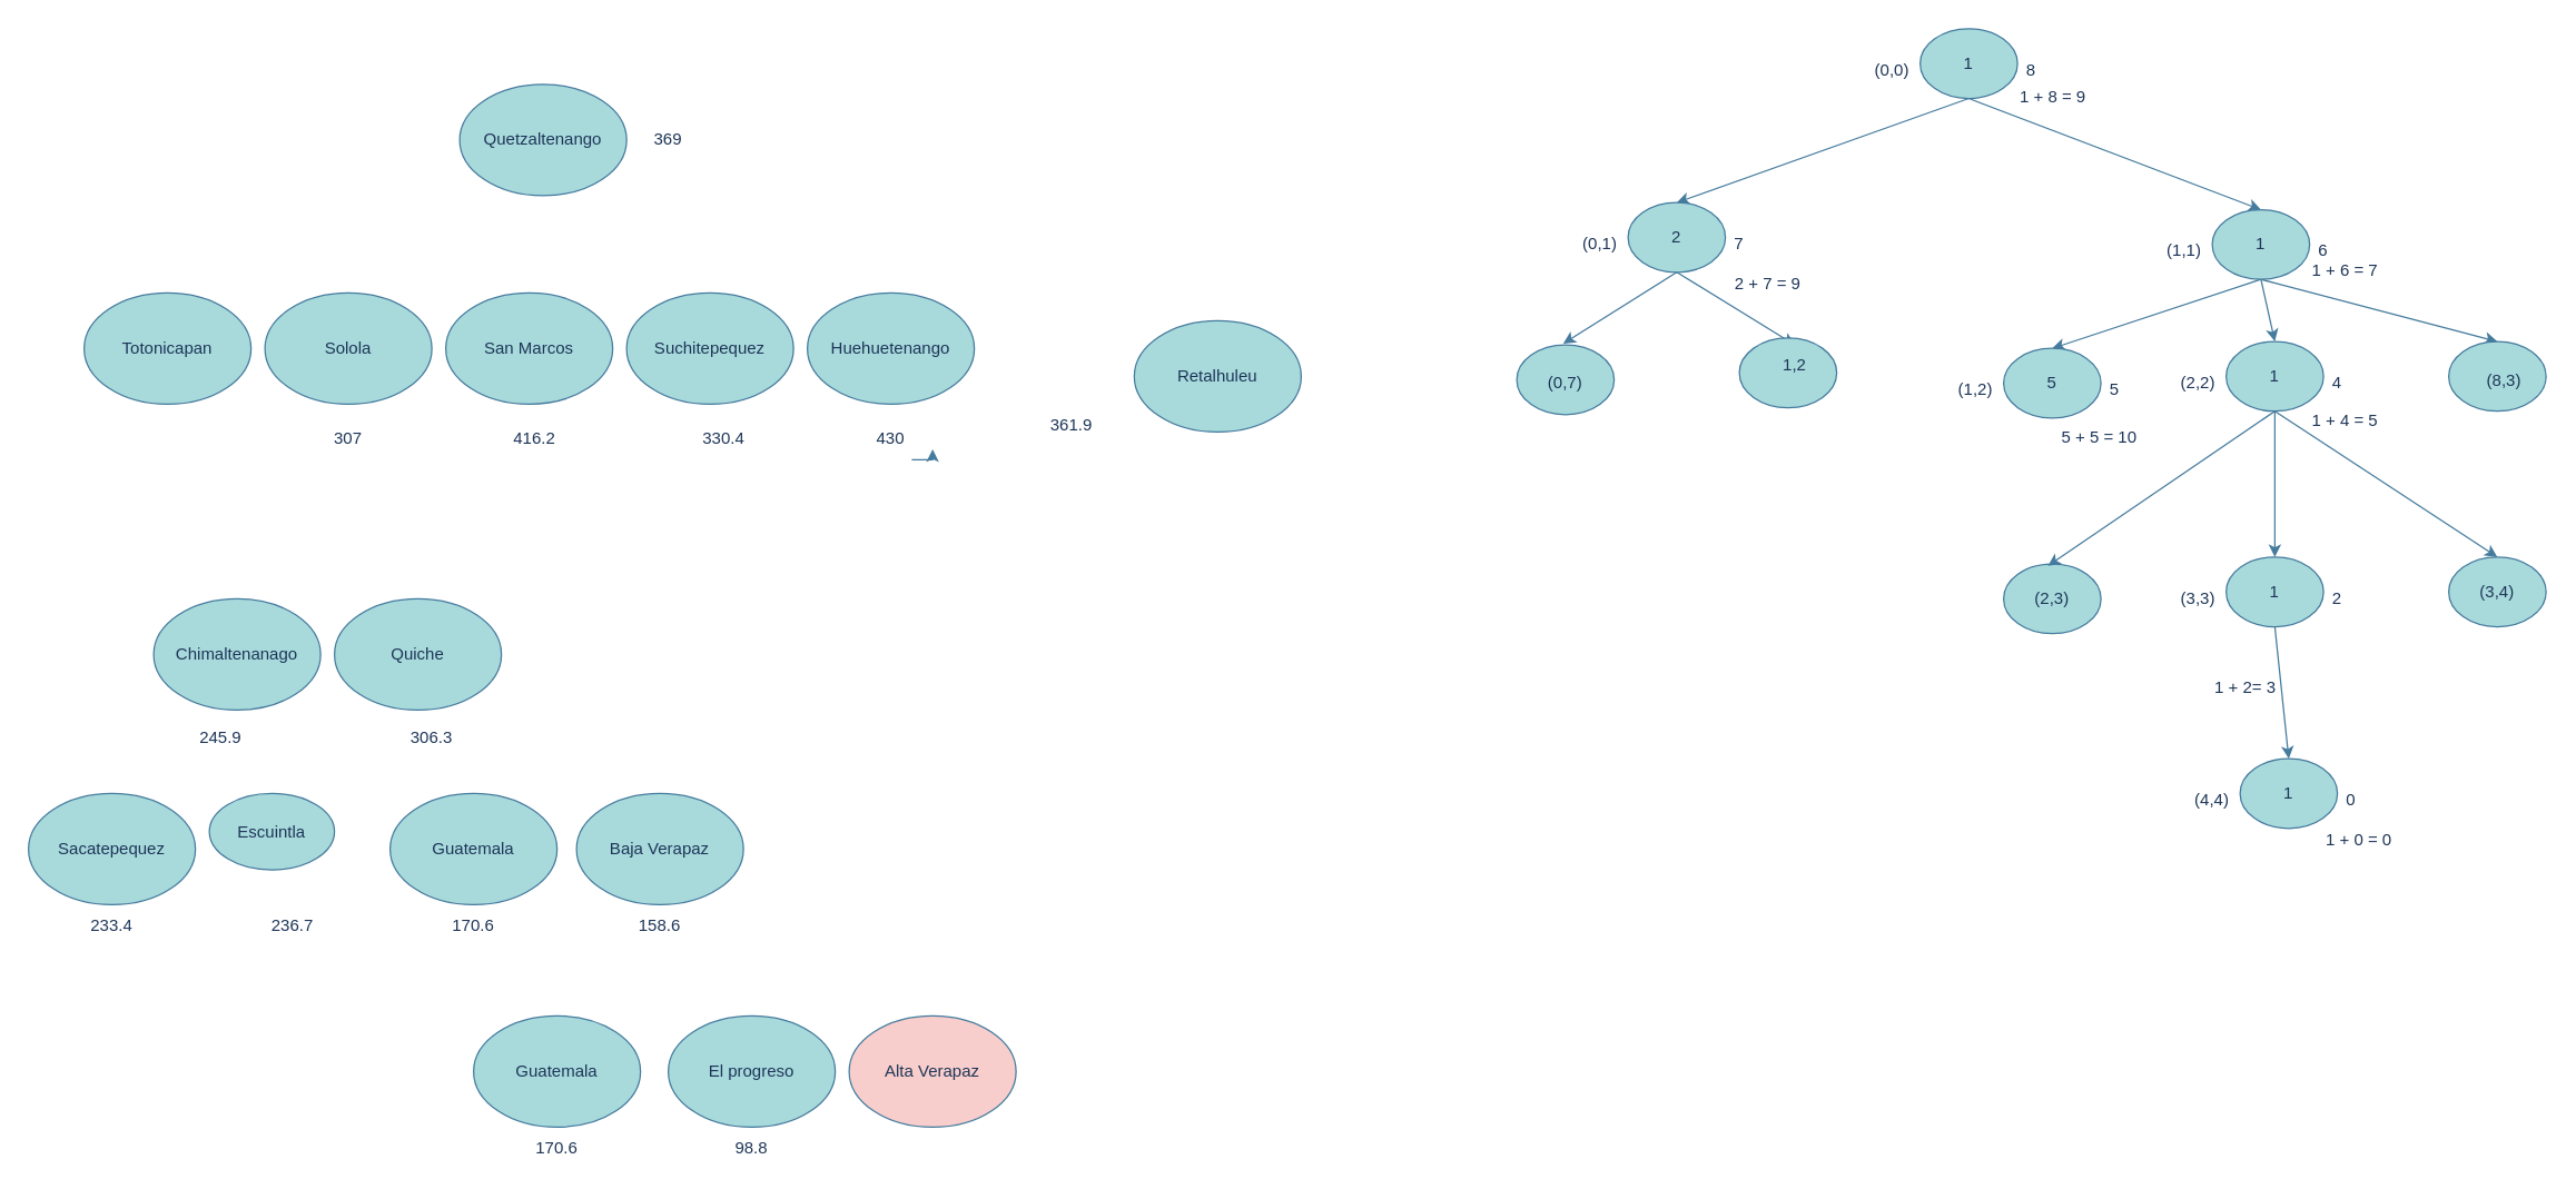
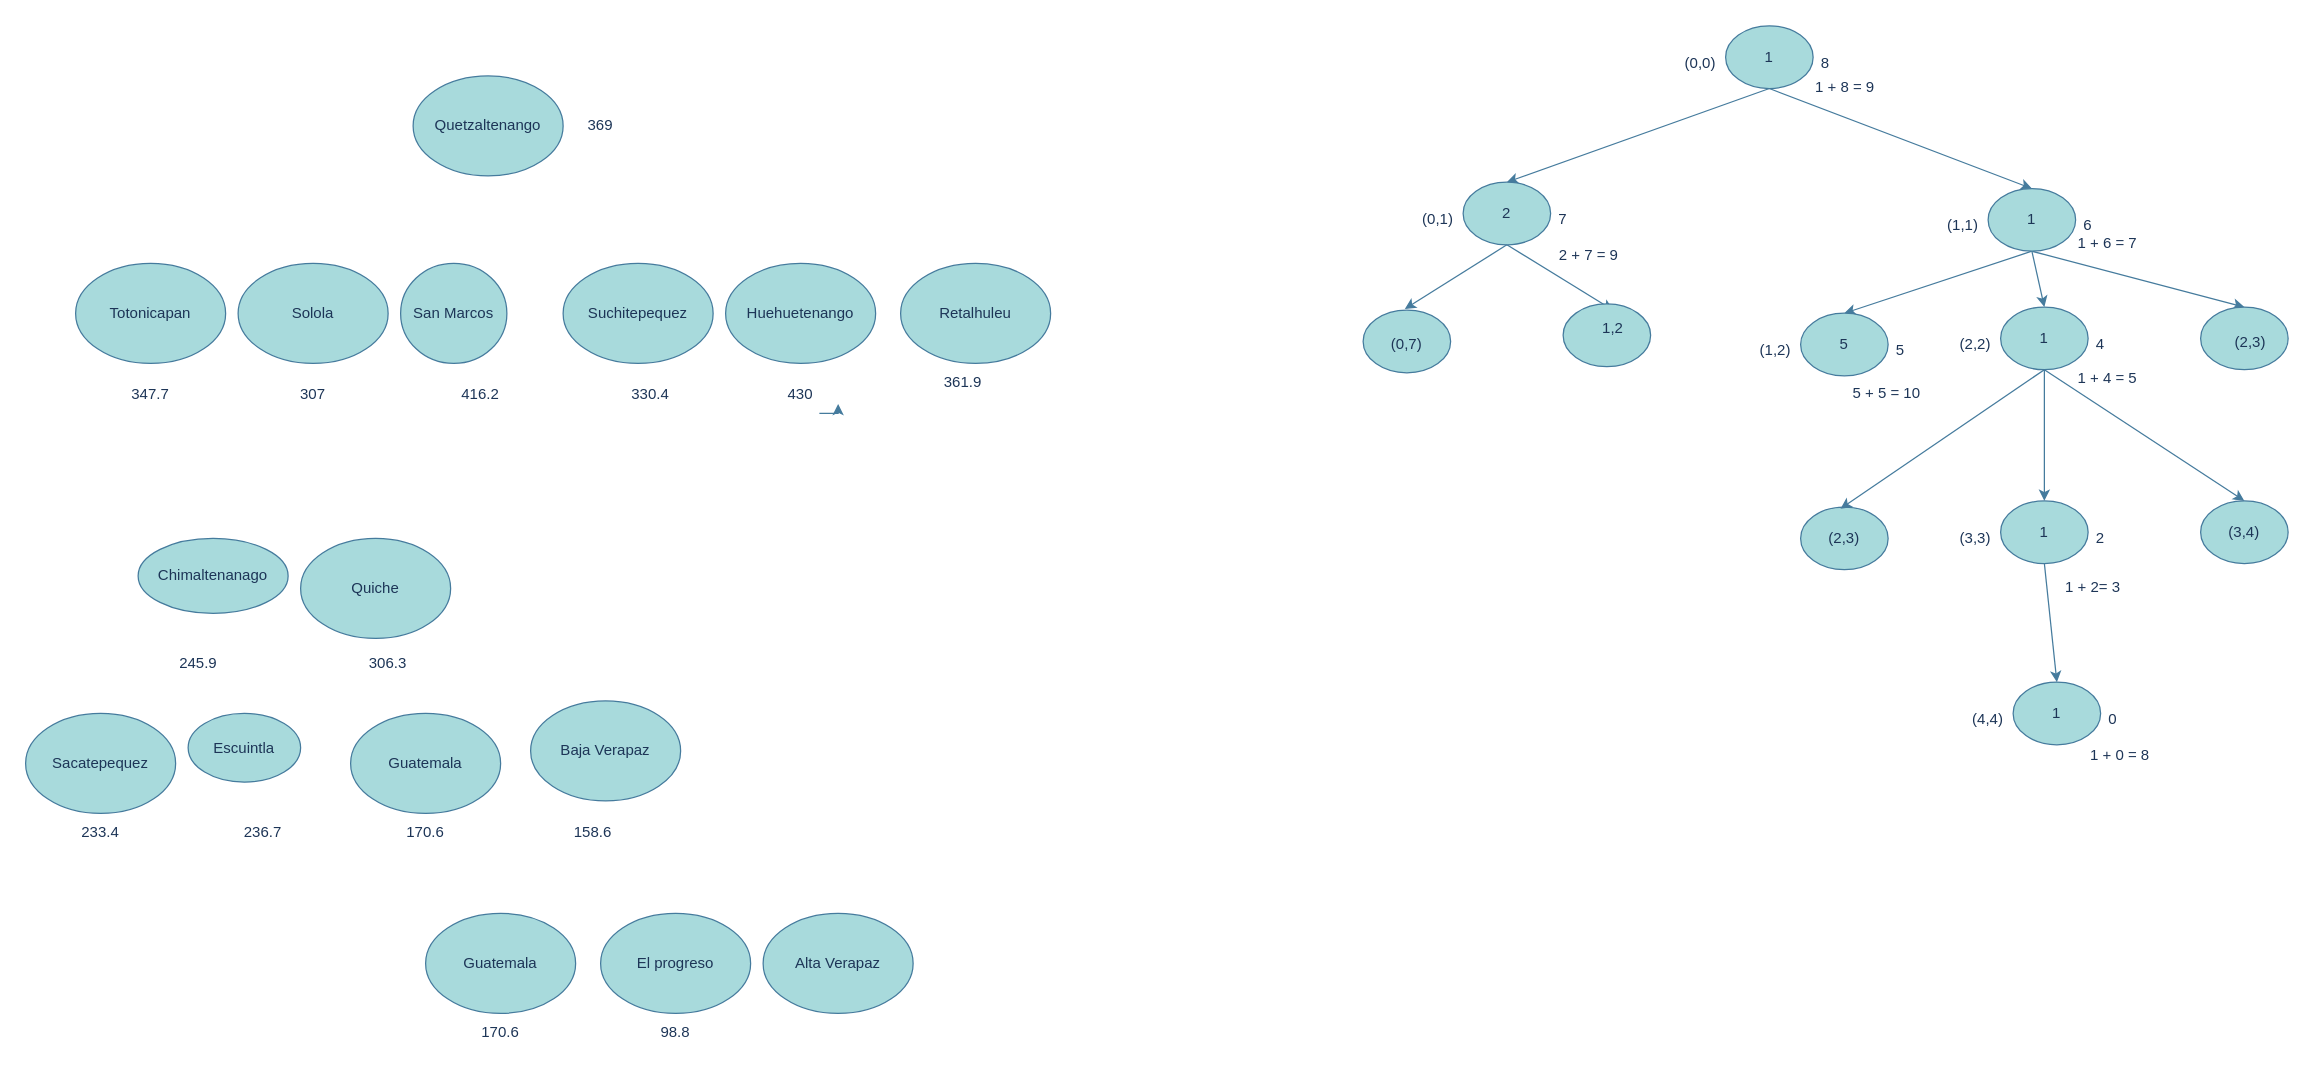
- <mxCell id="5" value="San Marcos" style="ellipse;whiteSpace=wrap;html=1;labelBackgroundColor=none;fillColor=#A8DADC;strokeColor=#457B9D;fontColor=#1D3557;" parent="1" vertex="1"><mxGeometry x="320" y="210" width="120" height="80" as="geometry" /></mxCell>
+ <mxCell id="5" value="San Marcos" style="ellipse;whiteSpace=wrap;html=1;labelBackgroundColor=none;fillColor=#A8DADC;strokeColor=#457B9D;fontColor=#1D3557;" parent="1" vertex="1"><mxGeometry x="320" y="210" width="85" height="80" as="geometry" /></mxCell>
- <mxCell id="10" value="Retalhuleu" style="ellipse;whiteSpace=wrap;html=1;labelBackgroundColor=none;fillColor=#A8DADC;strokeColor=#457B9D;fontColor=#1D3557;" parent="1" vertex="1"><mxGeometry x="815" y="230" width="120" height="80" as="geometry" /></mxCell>
+ <mxCell id="10" value="Retalhuleu" style="ellipse;whiteSpace=wrap;html=1;labelBackgroundColor=none;fillColor=#A8DADC;strokeColor=#457B9D;fontColor=#1D3557;" parent="1" vertex="1"><mxGeometry x="720" y="210" width="120" height="80" as="geometry" /></mxCell>
- <mxCell id="63" value="(8,3)" style="text;html=1;align=center;verticalAlign=middle;whiteSpace=wrap;rounded=0;labelBackgroundColor=none;fontColor=#1D3557;" vertex="1" parent="1"><mxGeometry x="1770" y="257.63" width="60" height="30" as="geometry" /></mxCell>
+ <mxCell id="63" value="(2,3)" style="text;html=1;align=center;verticalAlign=middle;whiteSpace=wrap;rounded=0;labelBackgroundColor=none;fontColor=#1D3557;" vertex="1" parent="1"><mxGeometry x="1770" y="257.63" width="60" height="30" as="geometry" /></mxCell>
+ <mxCell id="7" value="347.7" style="text;html=1;align=center;verticalAlign=middle;whiteSpace=wrap;rounded=0;labelBackgroundColor=none;fontColor=#1D3557;" parent="1" vertex="1"><mxGeometry x="90" y="300" width="60" height="30" as="geometry" /></mxCell>
- <mxCell id="17" value="Chimaltenanago" style="ellipse;whiteSpace=wrap;html=1;labelBackgroundColor=none;fillColor=#A8DADC;strokeColor=#457B9D;fontColor=#1D3557;" parent="1" vertex="1"><mxGeometry x="110" y="430" width="120" height="80" as="geometry" /></mxCell>
+ <mxCell id="17" value="Chimaltenanago" style="ellipse;whiteSpace=wrap;html=1;labelBackgroundColor=none;fillColor=#A8DADC;strokeColor=#457B9D;fontColor=#1D3557;" parent="1" vertex="1"><mxGeometry x="110" y="430" width="120" height="60" as="geometry" /></mxCell>
- <mxCell id="79" value="1 + 2= 3" style="text;whiteSpace=wrap;html=1;labelBackgroundColor=none;fontColor=#1D3557;" vertex="1" parent="1"><mxGeometry x="1590" y="480.06" width="80" height="40" as="geometry" /></mxCell>
+ <mxCell id="79" value="1 + 2= 3" style="text;whiteSpace=wrap;html=1;labelBackgroundColor=none;fontColor=#1D3557;" vertex="1" parent="1"><mxGeometry x="1650" y="455.06" width="80" height="40" as="geometry" /></mxCell>
- <mxCell id="80" value="1 + 0 = 0" style="text;whiteSpace=wrap;html=1;labelBackgroundColor=none;fontColor=#1D3557;" vertex="1" parent="1"><mxGeometry x="1670" y="590" width="80" height="40" as="geometry" /></mxCell>
+ <mxCell id="80" value="1 + 0 = 8" style="text;whiteSpace=wrap;html=1;labelBackgroundColor=none;fontColor=#1D3557;" vertex="1" parent="1"><mxGeometry x="1670" y="590" width="80" height="40" as="geometry" /></mxCell>
- <mxCell id="24" value="Baja Verapaz" style="ellipse;whiteSpace=wrap;html=1;labelBackgroundColor=none;fillColor=#A8DADC;strokeColor=#457B9D;fontColor=#1D3557;" parent="1" vertex="1"><mxGeometry x="414" y="570" width="120" height="80" as="geometry" /></mxCell>
+ <mxCell id="24" value="Baja Verapaz" style="ellipse;whiteSpace=wrap;html=1;labelBackgroundColor=none;fillColor=#A8DADC;strokeColor=#457B9D;fontColor=#1D3557;" parent="1" vertex="1"><mxGeometry x="424" y="560" width="120" height="80" as="geometry" /></mxCell>
- <mxCell id="31" value="Alta Verapaz" style="ellipse;whiteSpace=wrap;html=1;labelBackgroundColor=none;fillColor=#f8cecc;strokeColor=#457B9D;fontColor=#1D3557;" parent="1" vertex="1"><mxGeometry x="610" y="730" width="120" height="80" as="geometry" /></mxCell>
+ <mxCell id="31" value="Alta Verapaz" style="ellipse;whiteSpace=wrap;html=1;labelBackgroundColor=none;fillColor=#A8DADC;strokeColor=#457B9D;fontColor=#1D3557;" parent="1" vertex="1"><mxGeometry x="610" y="730" width="120" height="80" as="geometry" /></mxCell>
